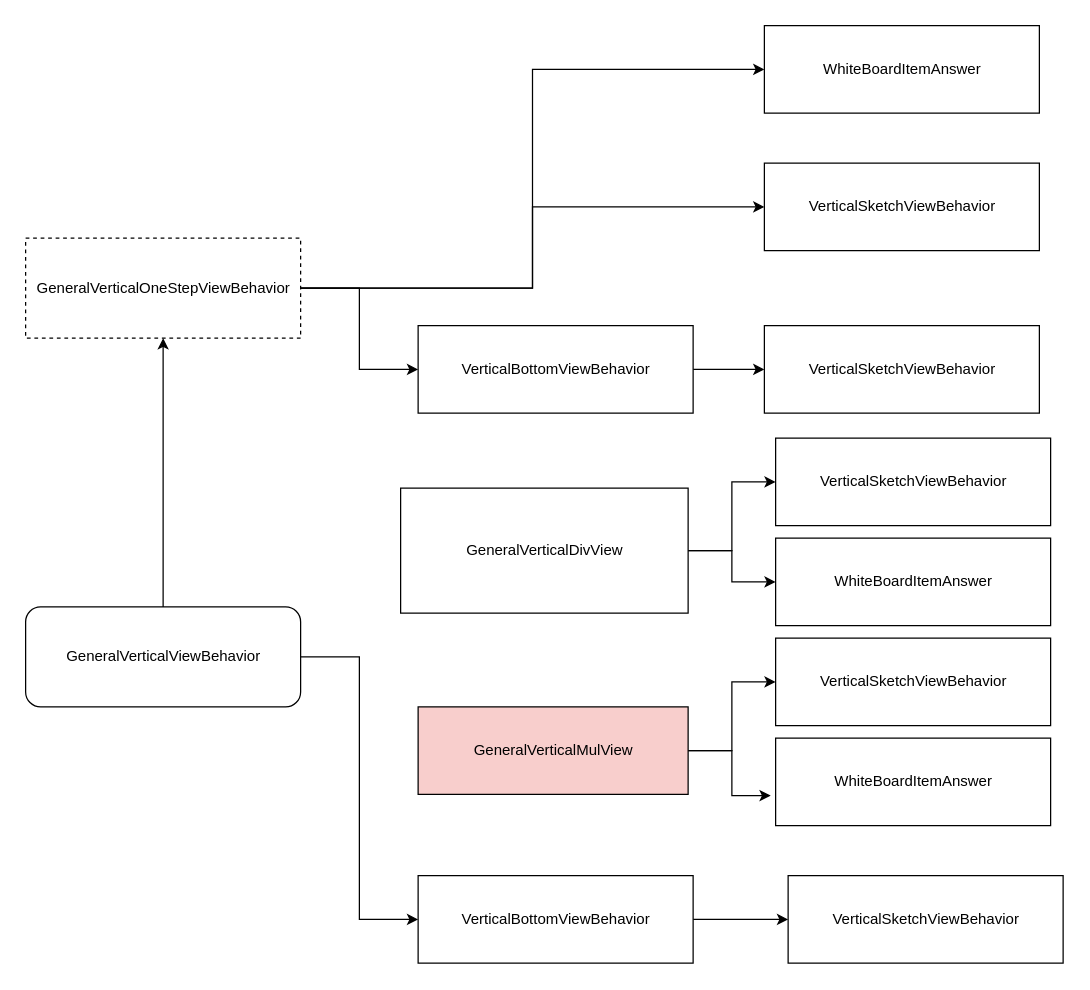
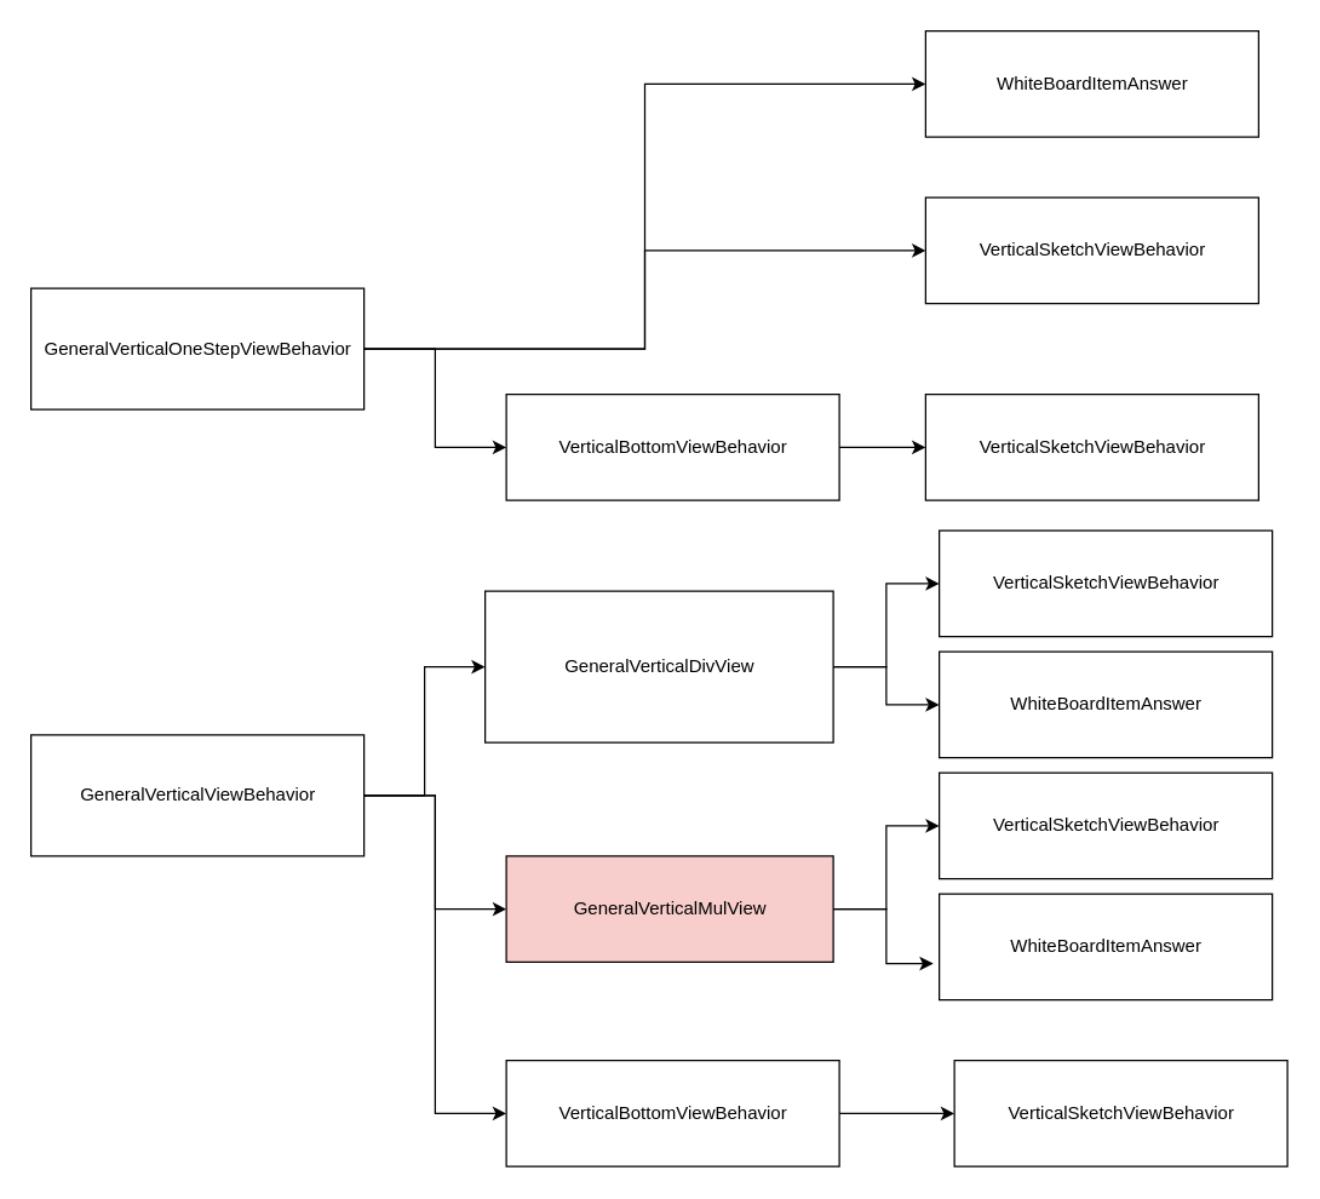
- <mxCell id="5" value="GeneralVerticalOneStepViewBehavior" style="html=1;dashed=1;" vertex="1" parent="1"><mxGeometry x="20" y="190" width="220" height="80" as="geometry" /></mxCell>
+ <mxCell id="5" value="GeneralVerticalOneStepViewBehavior" style="html=1;" vertex="1" parent="1"><mxGeometry x="20" y="190" width="220" height="80" as="geometry" /></mxCell>
- <mxCell id="12" style="edgeStyle=orthogonalEdgeStyle;rounded=0;orthogonalLoop=1;jettySize=auto;html=1;" edge="1" parent="1" source="13" target="5"><mxGeometry relative="1" as="geometry" /></mxCell>
+ <mxCell id="12" style="edgeStyle=orthogonalEdgeStyle;rounded=0;orthogonalLoop=1;jettySize=auto;html=1;entryX=0;entryY=0.5;entryDx=0;entryDy=0;" edge="1" parent="1" source="13" target="22"><mxGeometry relative="1" as="geometry" /></mxCell>
- <mxCell id="13" value="GeneralVerticalViewBehavior" style="html=1;rounded=1;" vertex="1" parent="1"><mxGeometry x="20" y="485" width="220" height="80" as="geometry" /></mxCell>
+ <mxCell id="13" value="GeneralVerticalViewBehavior" style="html=1;" vertex="1" parent="1"><mxGeometry x="20" y="485" width="220" height="80" as="geometry" /></mxCell>
+ <mxCell id="11" style="edgeStyle=orthogonalEdgeStyle;rounded=0;orthogonalLoop=1;jettySize=auto;html=1;" edge="1" parent="1" source="13" target="18"><mxGeometry relative="1" as="geometry" /></mxCell>
